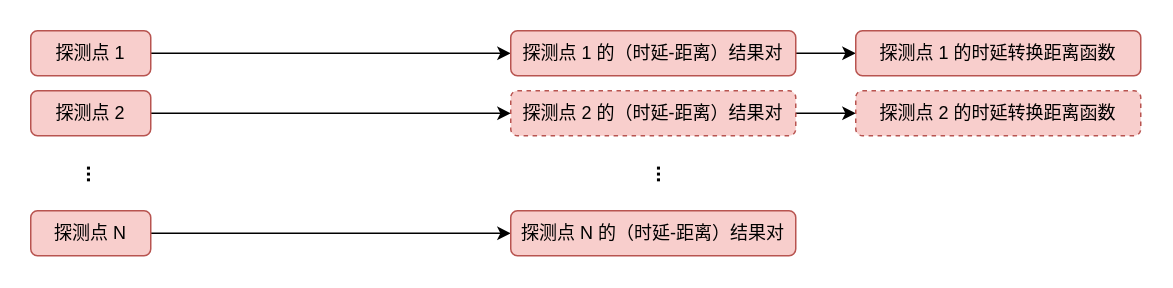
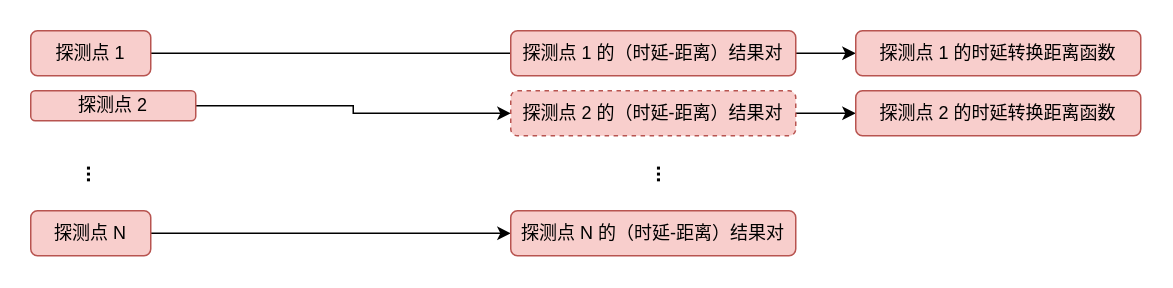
- <mxCell id="2" style="edgeStyle=orthogonalEdgeStyle;rounded=0;orthogonalLoop=1;jettySize=auto;html=1;entryX=0;entryY=0.5;entryDx=0;entryDy=0;" edge="1" parent="1" source="3" target="10"><mxGeometry relative="1" as="geometry" /></mxCell>
+ <mxCell id="2" style="edgeStyle=orthogonalEdgeStyle;rounded=0;orthogonalLoop=1;jettySize=auto;html=1;entryX=0;entryY=0.5;entryDx=0;entryDy=0;endArrow=none;" edge="1" parent="1" source="3" target="10"><mxGeometry relative="1" as="geometry" /></mxCell>
- <mxCell id="5" value="探测点 2" style="rounded=1;whiteSpace=wrap;html=1;fillColor=#f8cecc;strokeColor=#b85450;" vertex="1" parent="1"><mxGeometry x="20" y="60" width="80" height="30" as="geometry" /></mxCell>
+ <mxCell id="5" value="探测点 2" style="rounded=1;whiteSpace=wrap;html=1;fillColor=#f8cecc;strokeColor=#b85450;" vertex="1" parent="1"><mxGeometry x="20" y="60" width="110" height="20" as="geometry" /></mxCell>
- <mxCell id="16" value="探测点 2 的时延转换距离函数" style="rounded=1;whiteSpace=wrap;html=1;fillColor=#f8cecc;strokeColor=#b85450;dashed=1;" vertex="1" parent="1"><mxGeometry x="570" y="60" width="190" height="30" as="geometry" /></mxCell>
+ <mxCell id="16" value="探测点 2 的时延转换距离函数" style="rounded=1;whiteSpace=wrap;html=1;fillColor=#f8cecc;strokeColor=#b85450;" vertex="1" parent="1"><mxGeometry x="570" y="60" width="190" height="30" as="geometry" /></mxCell>
